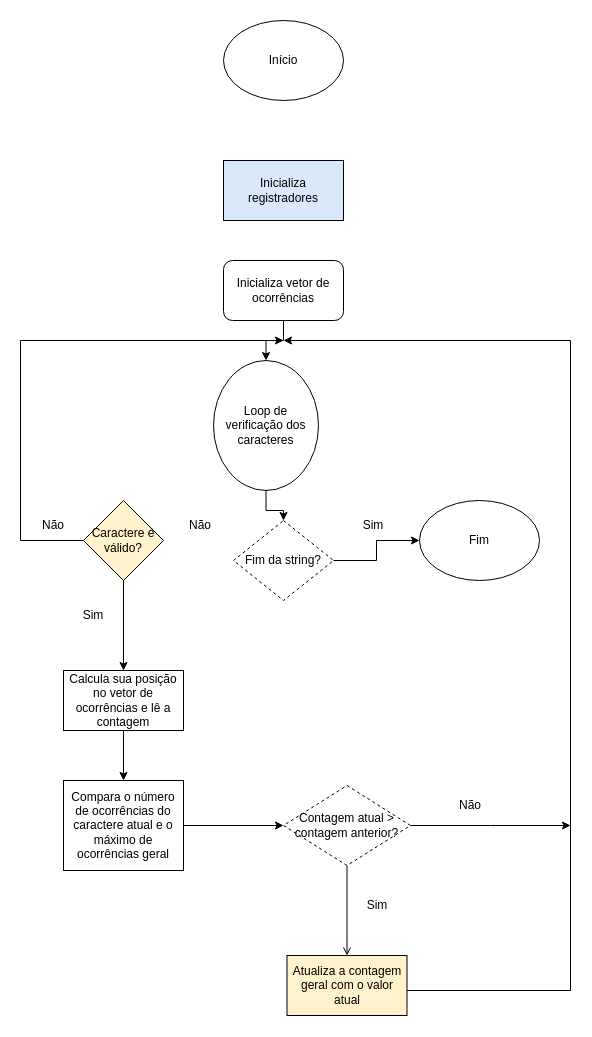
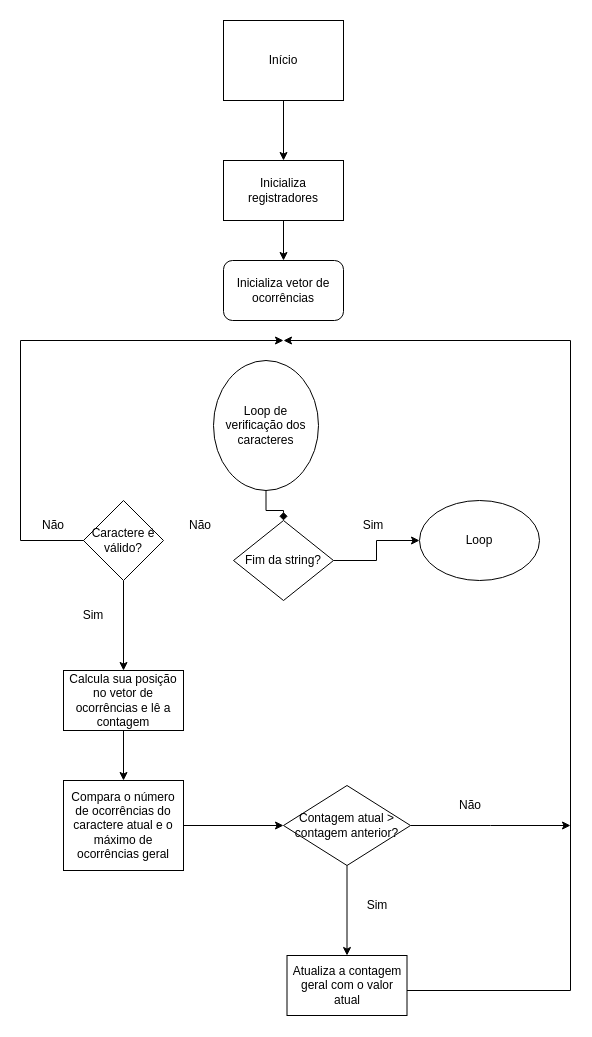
- <mxCell id="3" value="Início" style="ellipse;whiteSpace=wrap;html=1;" vertex="1" parent="1"><mxGeometry x="223" y="20" width="120" height="80" as="geometry" /></mxCell>
+ <mxCell id="3" value="Início" style="whiteSpace=wrap;html=1;rounded=0;" vertex="1" parent="1"><mxGeometry x="223" y="20" width="120" height="80" as="geometry" /></mxCell>
+ <mxCell id="2" value="" style="edgeStyle=orthogonalEdgeStyle;rounded=0;orthogonalLoop=1;jettySize=auto;html=1;" edge="1" parent="1" source="3" target="5"><mxGeometry relative="1" as="geometry" /></mxCell>
- <mxCell id="5" value="Inicializa registradores" style="whiteSpace=wrap;html=1;fillColor=#dae8fc;" vertex="1" parent="1"><mxGeometry x="223" y="160" width="120" height="60" as="geometry" /></mxCell>
+ <mxCell id="5" value="Inicializa registradores" style="whiteSpace=wrap;html=1;" vertex="1" parent="1"><mxGeometry x="223" y="160" width="120" height="60" as="geometry" /></mxCell>
+ <mxCell id="4" value="" style="edgeStyle=orthogonalEdgeStyle;rounded=0;orthogonalLoop=1;jettySize=auto;html=1;" edge="1" parent="1" source="5" target="7"><mxGeometry relative="1" as="geometry" /></mxCell>
- <mxCell id="6" value="" style="edgeStyle=orthogonalEdgeStyle;rounded=0;orthogonalLoop=1;jettySize=auto;html=1;" edge="1" parent="1" source="7" target="32"><mxGeometry relative="1" as="geometry" /></mxCell>
- <mxCell id="31" value="" style="edgeStyle=orthogonalEdgeStyle;rounded=0;orthogonalLoop=1;jettySize=auto;html=1;" edge="1" parent="1" source="32" target="9"><mxGeometry relative="1" as="geometry" /></mxCell>
+ <mxCell id="31" value="" style="edgeStyle=orthogonalEdgeStyle;rounded=0;orthogonalLoop=1;jettySize=auto;html=1;endArrow=diamond;" edge="1" parent="1" source="32" target="9"><mxGeometry relative="1" as="geometry" /></mxCell>
- <mxCell id="14" value="Caractere é válido?" style="rhombus;whiteSpace=wrap;html=1;fillColor=#fff2cc;" vertex="1" parent="1"><mxGeometry x="83" y="500" width="80" height="80" as="geometry" /></mxCell>
+ <mxCell id="14" value="Caractere é válido?" style="rhombus;whiteSpace=wrap;html=1;" vertex="1" parent="1"><mxGeometry x="83" y="500" width="80" height="80" as="geometry" /></mxCell>
- <mxCell id="10" value="Fim" style="ellipse;whiteSpace=wrap;html=1;" vertex="1" parent="1"><mxGeometry x="419" y="500" width="120" height="80" as="geometry" /></mxCell>
+ <mxCell id="10" value="Loop" style="ellipse;whiteSpace=wrap;html=1;" vertex="1" parent="1"><mxGeometry x="419" y="500" width="120" height="80" as="geometry" /></mxCell>
- <mxCell id="9" value="Fim da string?" style="rhombus;whiteSpace=wrap;html=1;dashed=1;" vertex="1" parent="1"><mxGeometry x="233" y="520" width="100" height="80" as="geometry" /></mxCell>
+ <mxCell id="9" value="Fim da string?" style="rhombus;whiteSpace=wrap;html=1;" vertex="1" parent="1"><mxGeometry x="233" y="520" width="100" height="80" as="geometry" /></mxCell>
- <mxCell id="24" value="Contagem atual &amp;gt; contagem anterior?" style="rhombus;whiteSpace=wrap;html=1;dashed=1;" vertex="1" parent="1"><mxGeometry x="283" y="785" width="127" height="80" as="geometry" /></mxCell>
+ <mxCell id="24" value="Contagem atual &amp;gt; contagem anterior?" style="rhombus;whiteSpace=wrap;html=1;" vertex="1" parent="1"><mxGeometry x="283" y="785" width="127" height="80" as="geometry" /></mxCell>
- <mxCell id="22" value="" style="edgeStyle=orthogonalEdgeStyle;rounded=0;orthogonalLoop=1;jettySize=auto;html=1;endArrow=open;" edge="1" parent="1" source="24" target="26"><mxGeometry relative="1" as="geometry" /></mxCell>
+ <mxCell id="22" value="" style="edgeStyle=orthogonalEdgeStyle;rounded=0;orthogonalLoop=1;jettySize=auto;html=1;" edge="1" parent="1" source="24" target="26"><mxGeometry relative="1" as="geometry" /></mxCell>
- <mxCell id="26" value="Atualiza a contagem geral com o valor atual" style="whiteSpace=wrap;html=1;fillColor=#fff2cc;" vertex="1" parent="1"><mxGeometry x="286.5" y="955" width="120" height="60" as="geometry" /></mxCell>
+ <mxCell id="26" value="Atualiza a contagem geral com o valor atual" style="whiteSpace=wrap;html=1;" vertex="1" parent="1"><mxGeometry x="286.5" y="955" width="120" height="60" as="geometry" /></mxCell>
